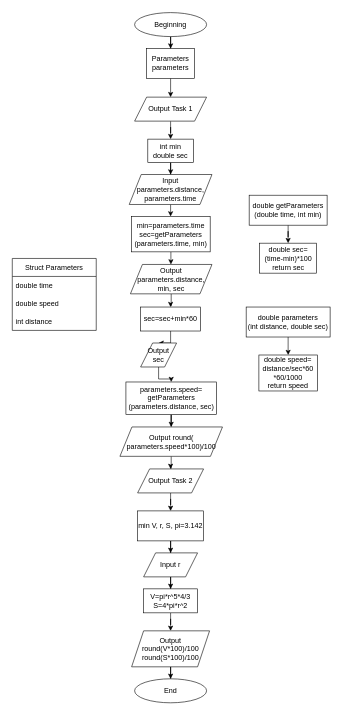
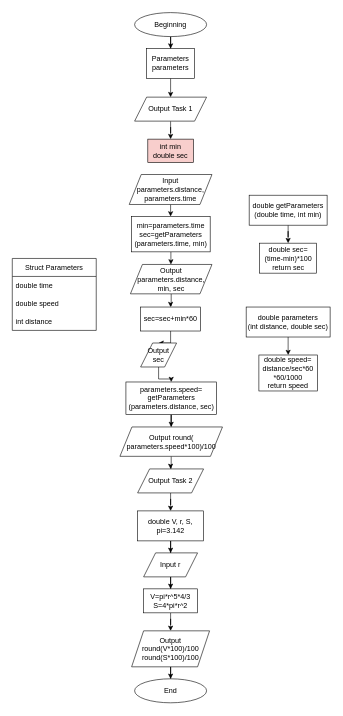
- <mxCell id="7" value="int min&lt;br&gt;double sec" style="rounded=0;whiteSpace=wrap;html=1;" parent="1" vertex="1"><mxGeometry x="246" y="231" width="76" height="39" as="geometry" /></mxCell>
+ <mxCell id="7" value="int min&lt;br&gt;double sec" style="rounded=0;whiteSpace=wrap;html=1;fillColor=#f8cecc;" parent="1" vertex="1"><mxGeometry x="246" y="231" width="76" height="39" as="geometry" /></mxCell>
- <mxCell id="6" value="" style="edgeStyle=orthogonalEdgeStyle;rounded=0;orthogonalLoop=1;jettySize=auto;html=1;" parent="1" source="7" target="9" edge="1"><mxGeometry relative="1" as="geometry" /></mxCell>
- <mxCell id="25" value="min V, r, S, pi=3.142" style="rounded=0;whiteSpace=wrap;html=1;" parent="1" vertex="1"><mxGeometry x="229" y="851" width="110" height="50" as="geometry" /></mxCell>
+ <mxCell id="25" value="double V, r, S, pi=3.142" style="rounded=0;whiteSpace=wrap;html=1;" parent="1" vertex="1"><mxGeometry x="229" y="851" width="110" height="50" as="geometry" /></mxCell>
